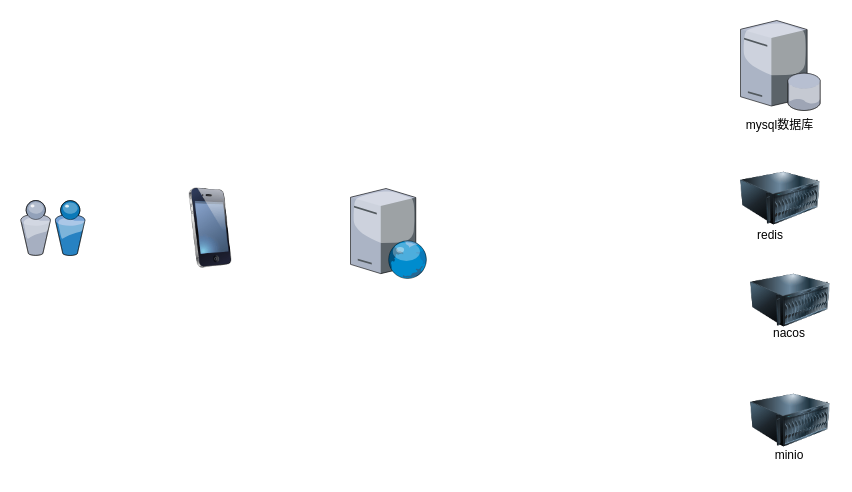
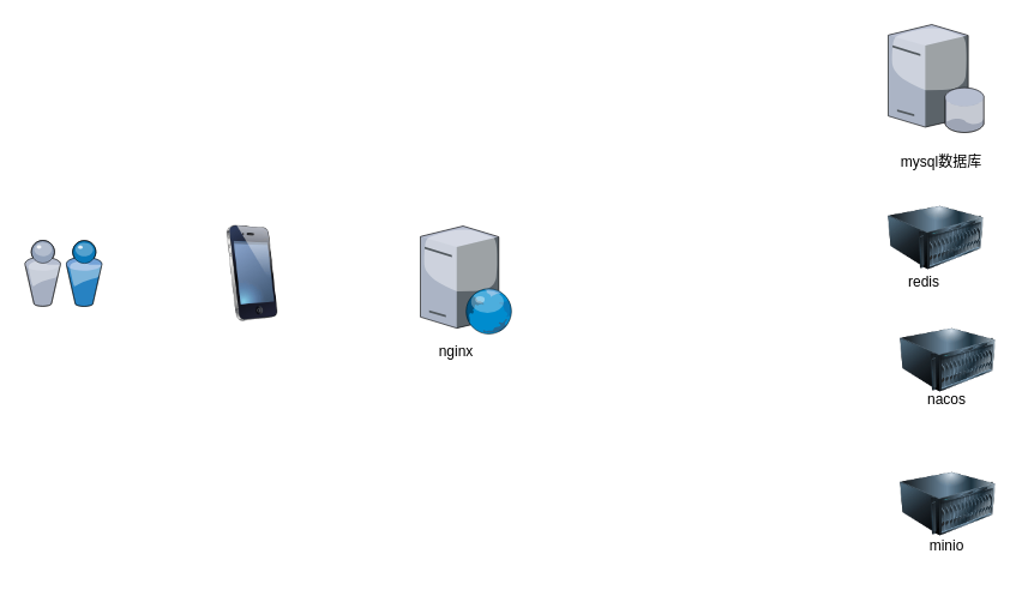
- <mxCell id="9" value="mysql数据库" style="text;html=1;strokeColor=none;fillColor=none;align=center;verticalAlign=middle;whiteSpace=wrap;rounded=0;" vertex="1" parent="1"><mxGeometry x="740" y="110" width="79" height="30" as="geometry" /></mxCell>
+ <mxCell id="9" value="mysql数据库" style="text;html=1;strokeColor=none;fillColor=none;align=center;verticalAlign=middle;whiteSpace=wrap;rounded=0;" vertex="1" parent="1"><mxGeometry x="745" y="120" width="79" height="30" as="geometry" /></mxCell>
+ <mxCell id="13" value="nginx" style="text;html=1;strokeColor=none;fillColor=none;align=center;verticalAlign=middle;whiteSpace=wrap;rounded=0;" vertex="1" parent="1"><mxGeometry x="350" y="278" width="60" height="30" as="geometry" /></mxCell>
